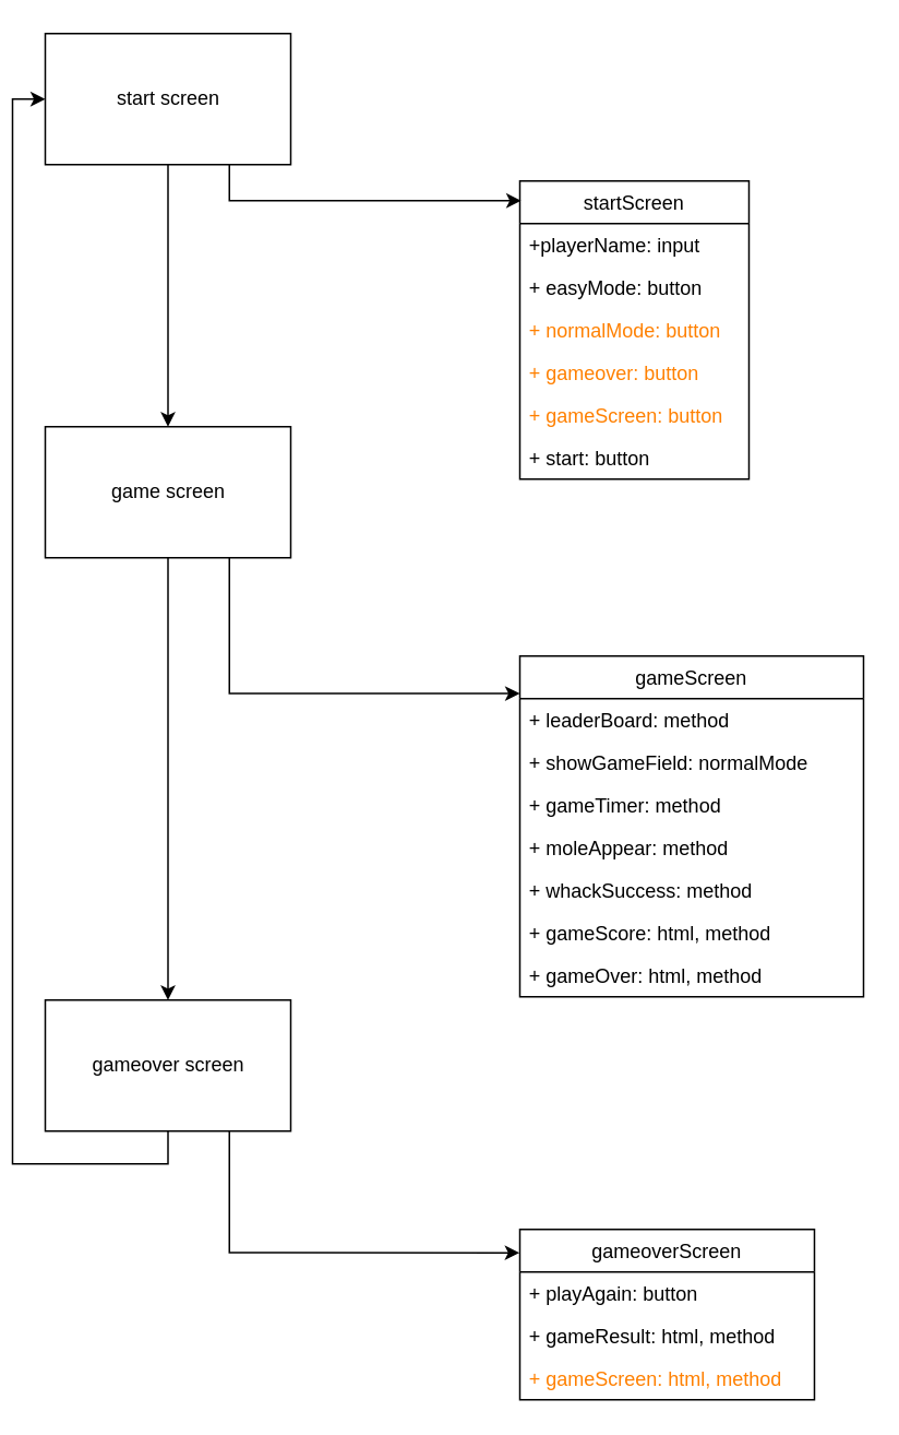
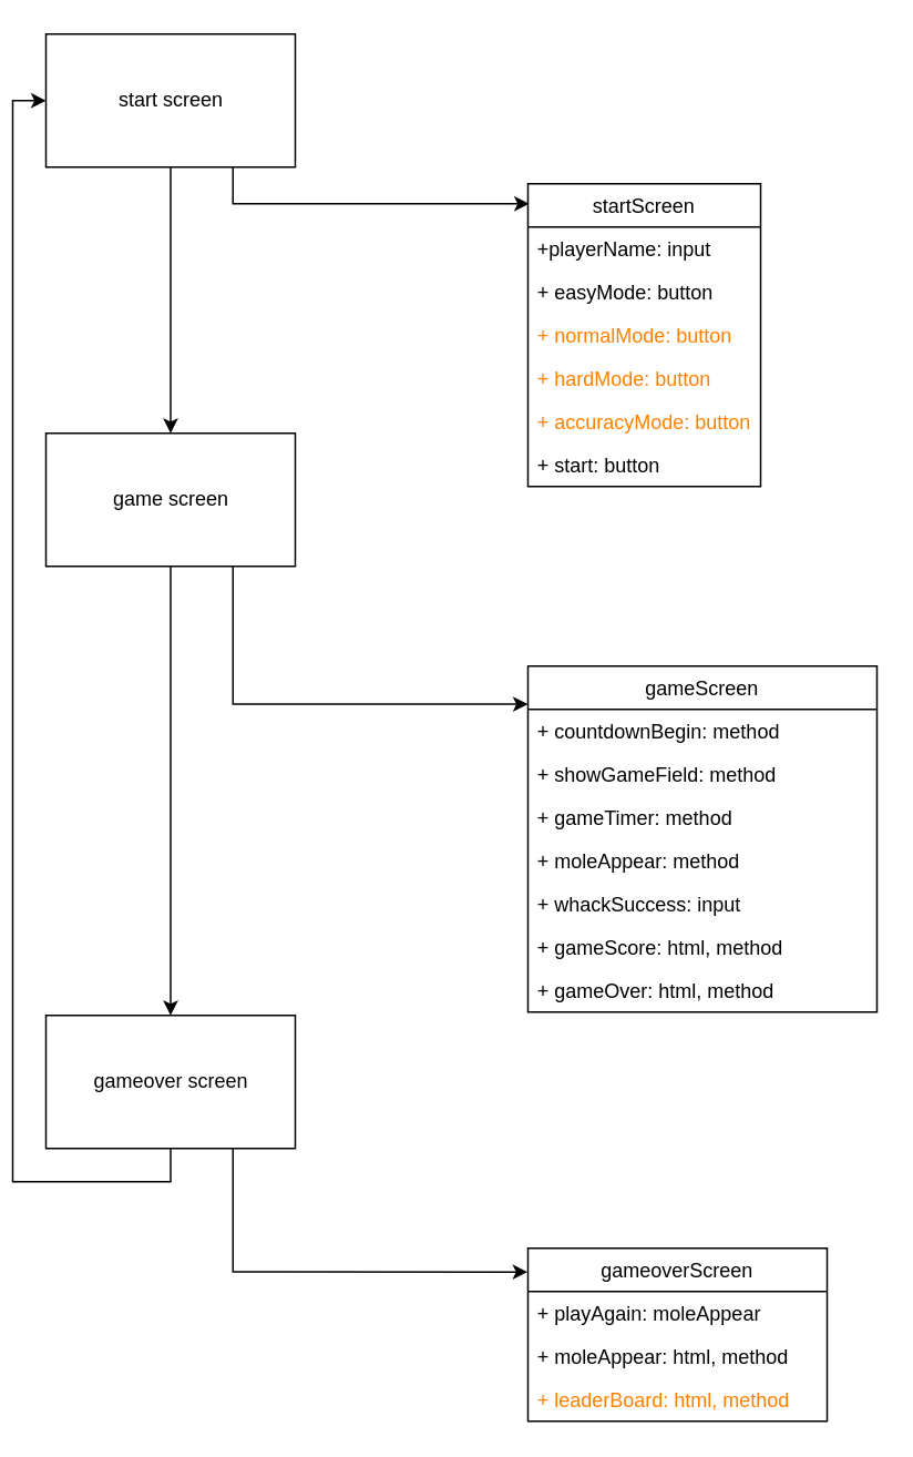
- <mxCell id="15" value="+ gameover: button" style="text;strokeColor=none;fillColor=none;align=left;verticalAlign=top;spacingLeft=4;spacingRight=4;overflow=hidden;rotatable=0;points=[[0,0.5],[1,0.5]];portConstraint=eastwest;fontColor=#FF8000;" parent="11" vertex="1"><mxGeometry y="104" width="140" height="26" as="geometry" /></mxCell>
+ <mxCell id="15" value="+ hardMode: button" style="text;strokeColor=none;fillColor=none;align=left;verticalAlign=top;spacingLeft=4;spacingRight=4;overflow=hidden;rotatable=0;points=[[0,0.5],[1,0.5]];portConstraint=eastwest;fontColor=#FF8000;" parent="11" vertex="1"><mxGeometry y="104" width="140" height="26" as="geometry" /></mxCell>
- <mxCell id="16" value="+ gameScreen: button" style="text;strokeColor=none;fillColor=none;align=left;verticalAlign=top;spacingLeft=4;spacingRight=4;overflow=hidden;rotatable=0;points=[[0,0.5],[1,0.5]];portConstraint=eastwest;fontColor=#FF8000;" parent="11" vertex="1"><mxGeometry y="130" width="140" height="26" as="geometry" /></mxCell>
+ <mxCell id="16" value="+ accuracyMode: button" style="text;strokeColor=none;fillColor=none;align=left;verticalAlign=top;spacingLeft=4;spacingRight=4;overflow=hidden;rotatable=0;points=[[0,0.5],[1,0.5]];portConstraint=eastwest;fontColor=#FF8000;" parent="11" vertex="1"><mxGeometry y="130" width="140" height="26" as="geometry" /></mxCell>
- <mxCell id="19" value="+ leaderBoard: method" style="text;strokeColor=none;fillColor=none;align=left;verticalAlign=top;spacingLeft=4;spacingRight=4;overflow=hidden;rotatable=0;points=[[0,0.5],[1,0.5]];portConstraint=eastwest;" parent="18" vertex="1"><mxGeometry y="26" width="210" height="26" as="geometry" /></mxCell>
+ <mxCell id="19" value="+ countdownBegin: method" style="text;strokeColor=none;fillColor=none;align=left;verticalAlign=top;spacingLeft=4;spacingRight=4;overflow=hidden;rotatable=0;points=[[0,0.5],[1,0.5]];portConstraint=eastwest;" parent="18" vertex="1"><mxGeometry y="26" width="210" height="26" as="geometry" /></mxCell>
- <mxCell id="20" value="+ showGameField: normalMode" style="text;strokeColor=none;fillColor=none;align=left;verticalAlign=top;spacingLeft=4;spacingRight=4;overflow=hidden;rotatable=0;points=[[0,0.5],[1,0.5]];portConstraint=eastwest;" parent="18" vertex="1"><mxGeometry y="52" width="210" height="26" as="geometry" /></mxCell>
+ <mxCell id="20" value="+ showGameField: method" style="text;strokeColor=none;fillColor=none;align=left;verticalAlign=top;spacingLeft=4;spacingRight=4;overflow=hidden;rotatable=0;points=[[0,0.5],[1,0.5]];portConstraint=eastwest;" parent="18" vertex="1"><mxGeometry y="52" width="210" height="26" as="geometry" /></mxCell>
- <mxCell id="23" value="+ whackSuccess: method" style="text;strokeColor=none;fillColor=none;align=left;verticalAlign=top;spacingLeft=4;spacingRight=4;overflow=hidden;rotatable=0;points=[[0,0.5],[1,0.5]];portConstraint=eastwest;" parent="18" vertex="1"><mxGeometry y="130" width="210" height="26" as="geometry" /></mxCell>
+ <mxCell id="23" value="+ whackSuccess: input" style="text;strokeColor=none;fillColor=none;align=left;verticalAlign=top;spacingLeft=4;spacingRight=4;overflow=hidden;rotatable=0;points=[[0,0.5],[1,0.5]];portConstraint=eastwest;" parent="18" vertex="1"><mxGeometry y="130" width="210" height="26" as="geometry" /></mxCell>
- <mxCell id="27" value="+ playAgain: button" style="text;strokeColor=none;fillColor=none;align=left;verticalAlign=top;spacingLeft=4;spacingRight=4;overflow=hidden;rotatable=0;points=[[0,0.5],[1,0.5]];portConstraint=eastwest;" parent="26" vertex="1"><mxGeometry y="26" width="180" height="26" as="geometry" /></mxCell>
+ <mxCell id="27" value="+ playAgain: moleAppear" style="text;strokeColor=none;fillColor=none;align=left;verticalAlign=top;spacingLeft=4;spacingRight=4;overflow=hidden;rotatable=0;points=[[0,0.5],[1,0.5]];portConstraint=eastwest;" parent="26" vertex="1"><mxGeometry y="26" width="180" height="26" as="geometry" /></mxCell>
- <mxCell id="28" value="+ gameResult: html, method" style="text;strokeColor=none;fillColor=none;align=left;verticalAlign=top;spacingLeft=4;spacingRight=4;overflow=hidden;rotatable=0;points=[[0,0.5],[1,0.5]];portConstraint=eastwest;" parent="26" vertex="1"><mxGeometry y="52" width="180" height="26" as="geometry" /></mxCell>
+ <mxCell id="28" value="+ moleAppear: html, method" style="text;strokeColor=none;fillColor=none;align=left;verticalAlign=top;spacingLeft=4;spacingRight=4;overflow=hidden;rotatable=0;points=[[0,0.5],[1,0.5]];portConstraint=eastwest;" parent="26" vertex="1"><mxGeometry y="52" width="180" height="26" as="geometry" /></mxCell>
- <mxCell id="29" value="+ gameScreen: html, method" style="text;strokeColor=none;fillColor=none;align=left;verticalAlign=top;spacingLeft=4;spacingRight=4;overflow=hidden;rotatable=0;points=[[0,0.5],[1,0.5]];portConstraint=eastwest;fontColor=#FF8000;" parent="26" vertex="1"><mxGeometry y="78" width="180" height="26" as="geometry" /></mxCell>
+ <mxCell id="29" value="+ leaderBoard: html, method" style="text;strokeColor=none;fillColor=none;align=left;verticalAlign=top;spacingLeft=4;spacingRight=4;overflow=hidden;rotatable=0;points=[[0,0.5],[1,0.5]];portConstraint=eastwest;fontColor=#FF8000;" parent="26" vertex="1"><mxGeometry y="78" width="180" height="26" as="geometry" /></mxCell>
